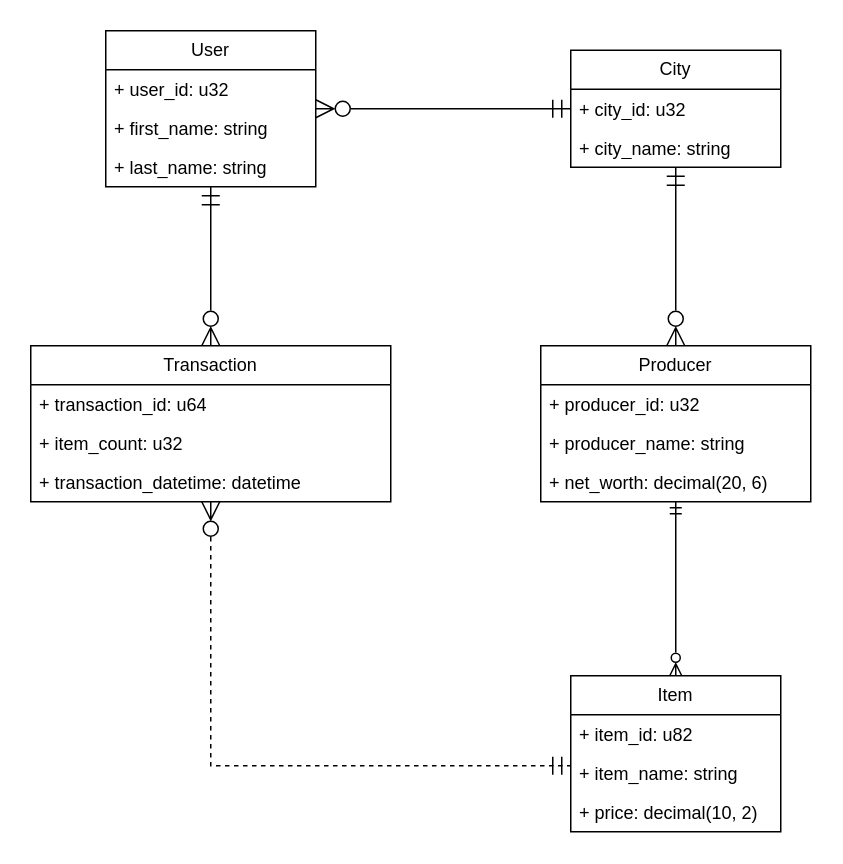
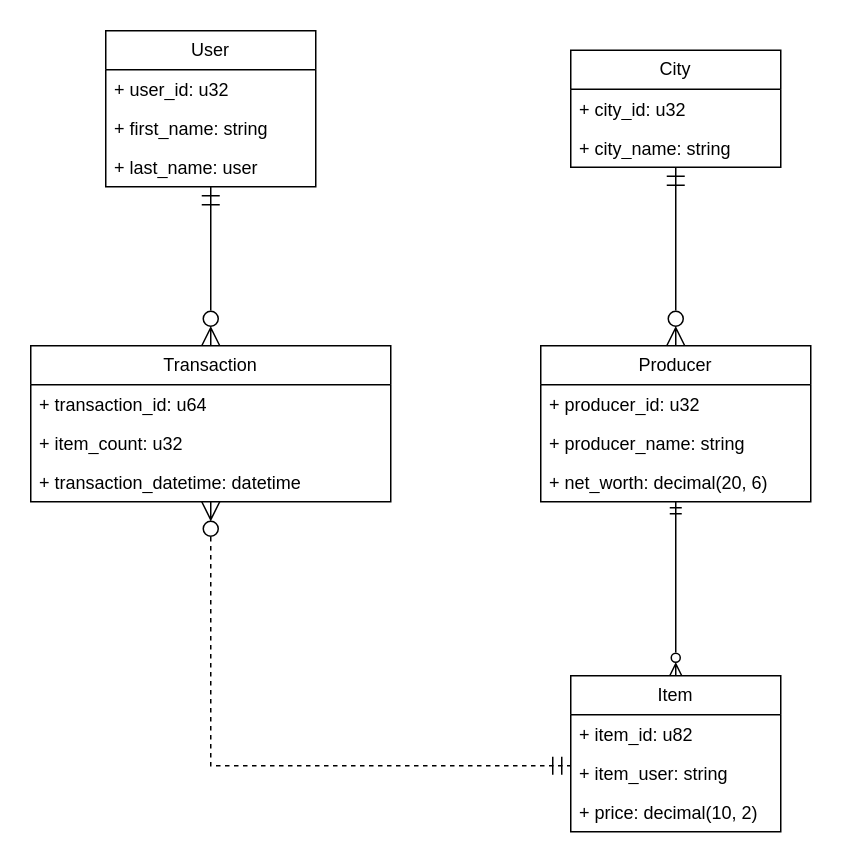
- <mxCell id="2" style="edgeStyle=orthogonalEdgeStyle;rounded=0;orthogonalLoop=1;jettySize=auto;html=1;startArrow=ERzeroToMany;startFill=0;endArrow=ERmandOne;endFill=0;endSize=10;startSize=10;" parent="1" source="4" target="9" edge="1"><mxGeometry relative="1" as="geometry" /></mxCell>
- <mxCell id="7" value="+ last_name: string" style="text;strokeColor=none;fillColor=none;align=left;verticalAlign=top;spacingLeft=4;spacingRight=4;overflow=hidden;rotatable=0;points=[[0,0.5],[1,0.5]];portConstraint=eastwest;whiteSpace=wrap;html=1;" parent="4" vertex="1"><mxGeometry y="78" width="140" height="26" as="geometry" /></mxCell>
+ <mxCell id="7" value="+ last_name: user" style="text;strokeColor=none;fillColor=none;align=left;verticalAlign=top;spacingLeft=4;spacingRight=4;overflow=hidden;rotatable=0;points=[[0,0.5],[1,0.5]];portConstraint=eastwest;whiteSpace=wrap;html=1;" parent="4" vertex="1"><mxGeometry y="78" width="140" height="26" as="geometry" /></mxCell>
- <mxCell id="19" value="+ item_name: string" style="text;strokeColor=none;fillColor=none;align=left;verticalAlign=top;spacingLeft=4;spacingRight=4;overflow=hidden;rotatable=0;points=[[0,0.5],[1,0.5]];portConstraint=eastwest;whiteSpace=wrap;html=1;" parent="17" vertex="1"><mxGeometry y="52" width="140" height="26" as="geometry" /></mxCell>
+ <mxCell id="19" value="+ item_user: string" style="text;strokeColor=none;fillColor=none;align=left;verticalAlign=top;spacingLeft=4;spacingRight=4;overflow=hidden;rotatable=0;points=[[0,0.5],[1,0.5]];portConstraint=eastwest;whiteSpace=wrap;html=1;" parent="17" vertex="1"><mxGeometry y="52" width="140" height="26" as="geometry" /></mxCell>
